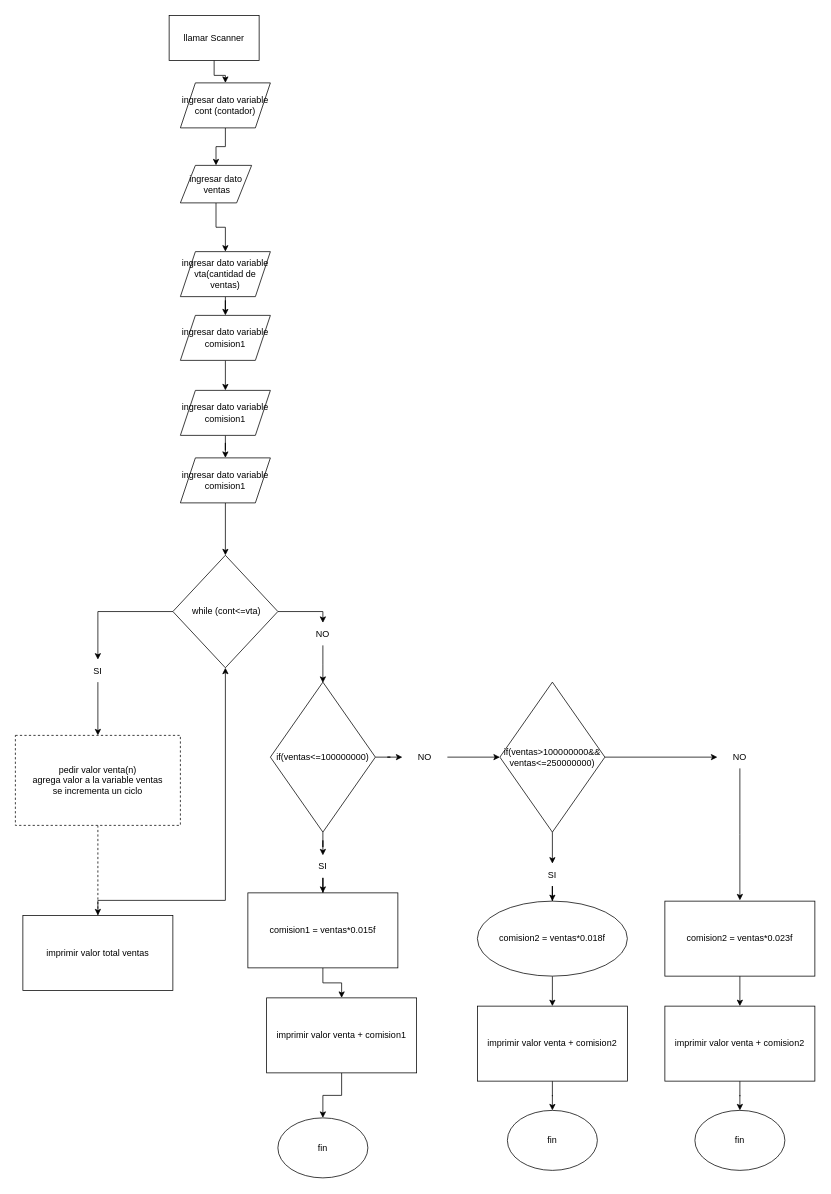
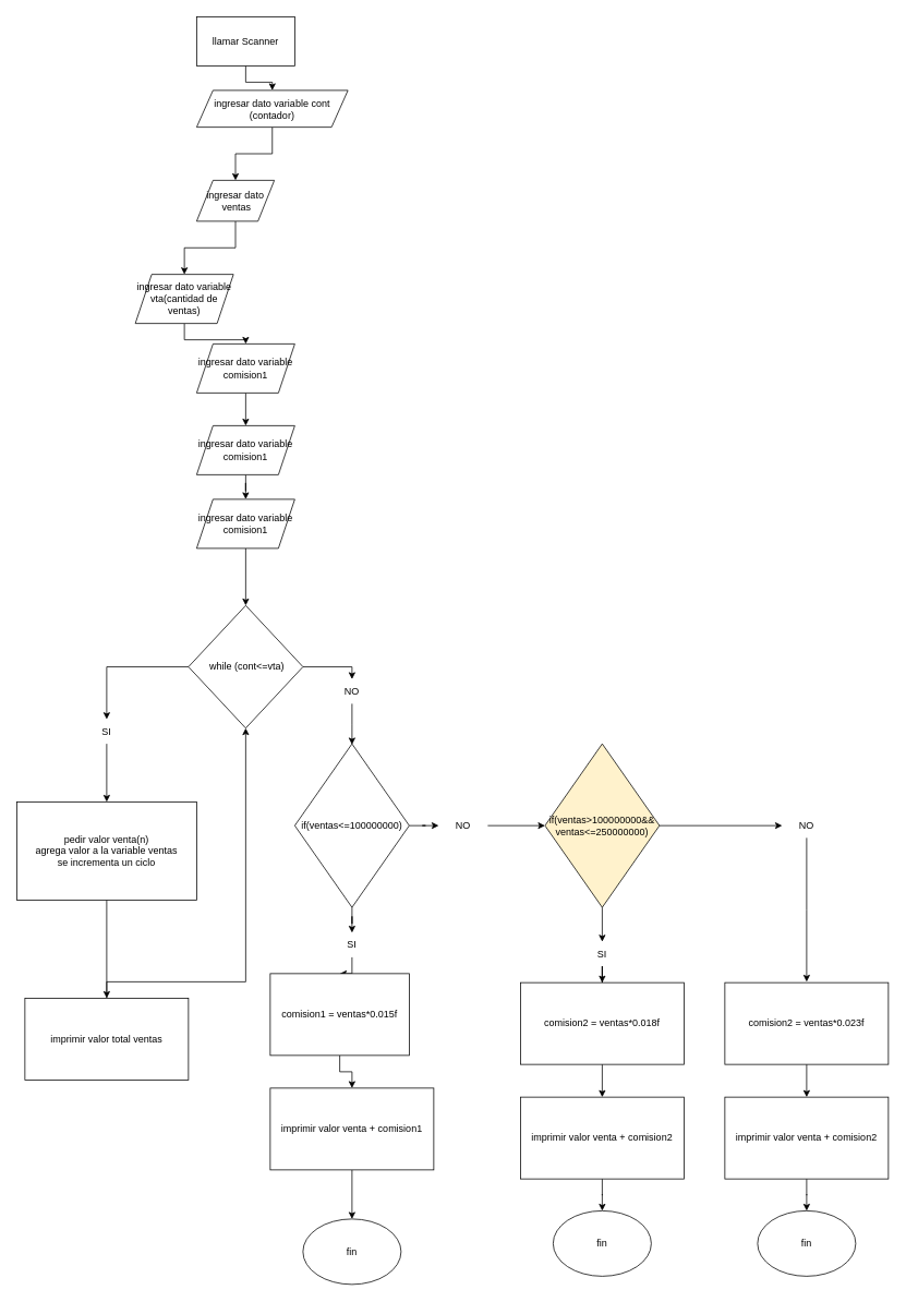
- <mxCell id="9" value="llamar Scanner" style="rounded=0;whiteSpace=wrap;html=1;" vertex="1" parent="1"><mxGeometry x="225" y="20" width="120" height="60" as="geometry" /></mxCell>
+ <mxCell id="9" value="llamar Scanner" style="rounded=0;whiteSpace=wrap;html=1;" vertex="1" parent="1"><mxGeometry x="240" y="20" width="120" height="60" as="geometry" /></mxCell>
- <mxCell id="7" value="ingresar dato variable cont (contador)" style="shape=parallelogram;perimeter=parallelogramPerimeter;whiteSpace=wrap;html=1;fixedSize=1;" vertex="1" parent="1"><mxGeometry x="240" y="110" width="120" height="60" as="geometry" /></mxCell>
+ <mxCell id="7" value="ingresar dato variable cont (contador)" style="shape=parallelogram;perimeter=parallelogramPerimeter;whiteSpace=wrap;html=1;fixedSize=1;" vertex="1" parent="1"><mxGeometry x="240" y="110" width="185" height="45" as="geometry" /></mxCell>
- <mxCell id="5" value="ingresar dato variable vta(cantidad de ventas)" style="shape=parallelogram;perimeter=parallelogramPerimeter;whiteSpace=wrap;html=1;fixedSize=1;" vertex="1" parent="1"><mxGeometry x="240" y="335" width="120" height="60" as="geometry" /></mxCell>
+ <mxCell id="5" value="ingresar dato variable vta(cantidad de ventas)" style="shape=parallelogram;perimeter=parallelogramPerimeter;whiteSpace=wrap;html=1;fixedSize=1;" vertex="1" parent="1"><mxGeometry x="165" y="335" width="120" height="60" as="geometry" /></mxCell>
- <mxCell id="38" value="if(ventas&amp;gt;100000000&amp;amp;&amp;amp; ventas&amp;lt;=250000000)" style="rhombus;whiteSpace=wrap;html=1;" vertex="1" parent="1"><mxGeometry x="666" y="909" width="140" height="200" as="geometry" /></mxCell>
+ <mxCell id="38" value="if(ventas&amp;gt;100000000&amp;amp;&amp;amp; ventas&amp;lt;=250000000)" style="rhombus;whiteSpace=wrap;html=1;fillColor=#fff2cc;" vertex="1" parent="1"><mxGeometry x="666" y="909" width="140" height="200" as="geometry" /></mxCell>
- <mxCell id="14" value="&lt;div&gt;pedir valor venta(n)&lt;/div&gt;&lt;div&gt;agrega valor a la variable ventas&lt;/div&gt;&lt;div&gt;se incrementa un ciclo&lt;br&gt;&lt;/div&gt;" style="rounded=0;whiteSpace=wrap;html=1;dashed=1;" vertex="1" parent="1"><mxGeometry x="20" y="980" width="220" height="120" as="geometry" /></mxCell>
+ <mxCell id="14" value="&lt;div&gt;pedir valor venta(n)&lt;/div&gt;&lt;div&gt;agrega valor a la variable ventas&lt;/div&gt;&lt;div&gt;se incrementa un ciclo&lt;br&gt;&lt;/div&gt;" style="rounded=0;whiteSpace=wrap;html=1;" vertex="1" parent="1"><mxGeometry x="20" y="980" width="220" height="120" as="geometry" /></mxCell>
- <mxCell id="13" style="edgeStyle=orthogonalEdgeStyle;rounded=0;orthogonalLoop=1;jettySize=auto;html=1;entryX=0.5;entryY=0;entryDx=0;entryDy=0;dashed=1;" edge="1" parent="1" source="14" target="21"><mxGeometry relative="1" as="geometry" /></mxCell>
+ <mxCell id="13" style="edgeStyle=orthogonalEdgeStyle;rounded=0;orthogonalLoop=1;jettySize=auto;html=1;entryX=0.5;entryY=0;entryDx=0;entryDy=0;" edge="1" parent="1" source="14" target="21"><mxGeometry relative="1" as="geometry" /></mxCell>
- <mxCell id="34" value="comision1 = ventas*0.015f" style="rounded=0;whiteSpace=wrap;html=1;" vertex="1" parent="1"><mxGeometry x="330" y="1190" width="200" height="100" as="geometry" /></mxCell>
+ <mxCell id="34" value="comision1 = ventas*0.015f" style="rounded=0;whiteSpace=wrap;html=1;" vertex="1" parent="1"><mxGeometry x="330" y="1190" width="170" height="100" as="geometry" /></mxCell>
- <mxCell id="45" value="comision2 = ventas*0.018f" style="ellipse;whiteSpace=wrap;html=1;" vertex="1" parent="1"><mxGeometry x="636" y="1201" width="200" height="100" as="geometry" /></mxCell>
+ <mxCell id="45" value="comision2 = ventas*0.018f" style="rounded=0;whiteSpace=wrap;html=1;" vertex="1" parent="1"><mxGeometry x="636" y="1201" width="200" height="100" as="geometry" /></mxCell>
- <mxCell id="36" value="imprimir valor venta + comision1" style="rounded=0;whiteSpace=wrap;html=1;" vertex="1" parent="1"><mxGeometry x="355" y="1330" width="200" height="100" as="geometry" /></mxCell>
+ <mxCell id="36" value="imprimir valor venta + comision1" style="rounded=0;whiteSpace=wrap;html=1;" vertex="1" parent="1"><mxGeometry x="330" y="1330" width="200" height="100" as="geometry" /></mxCell>
